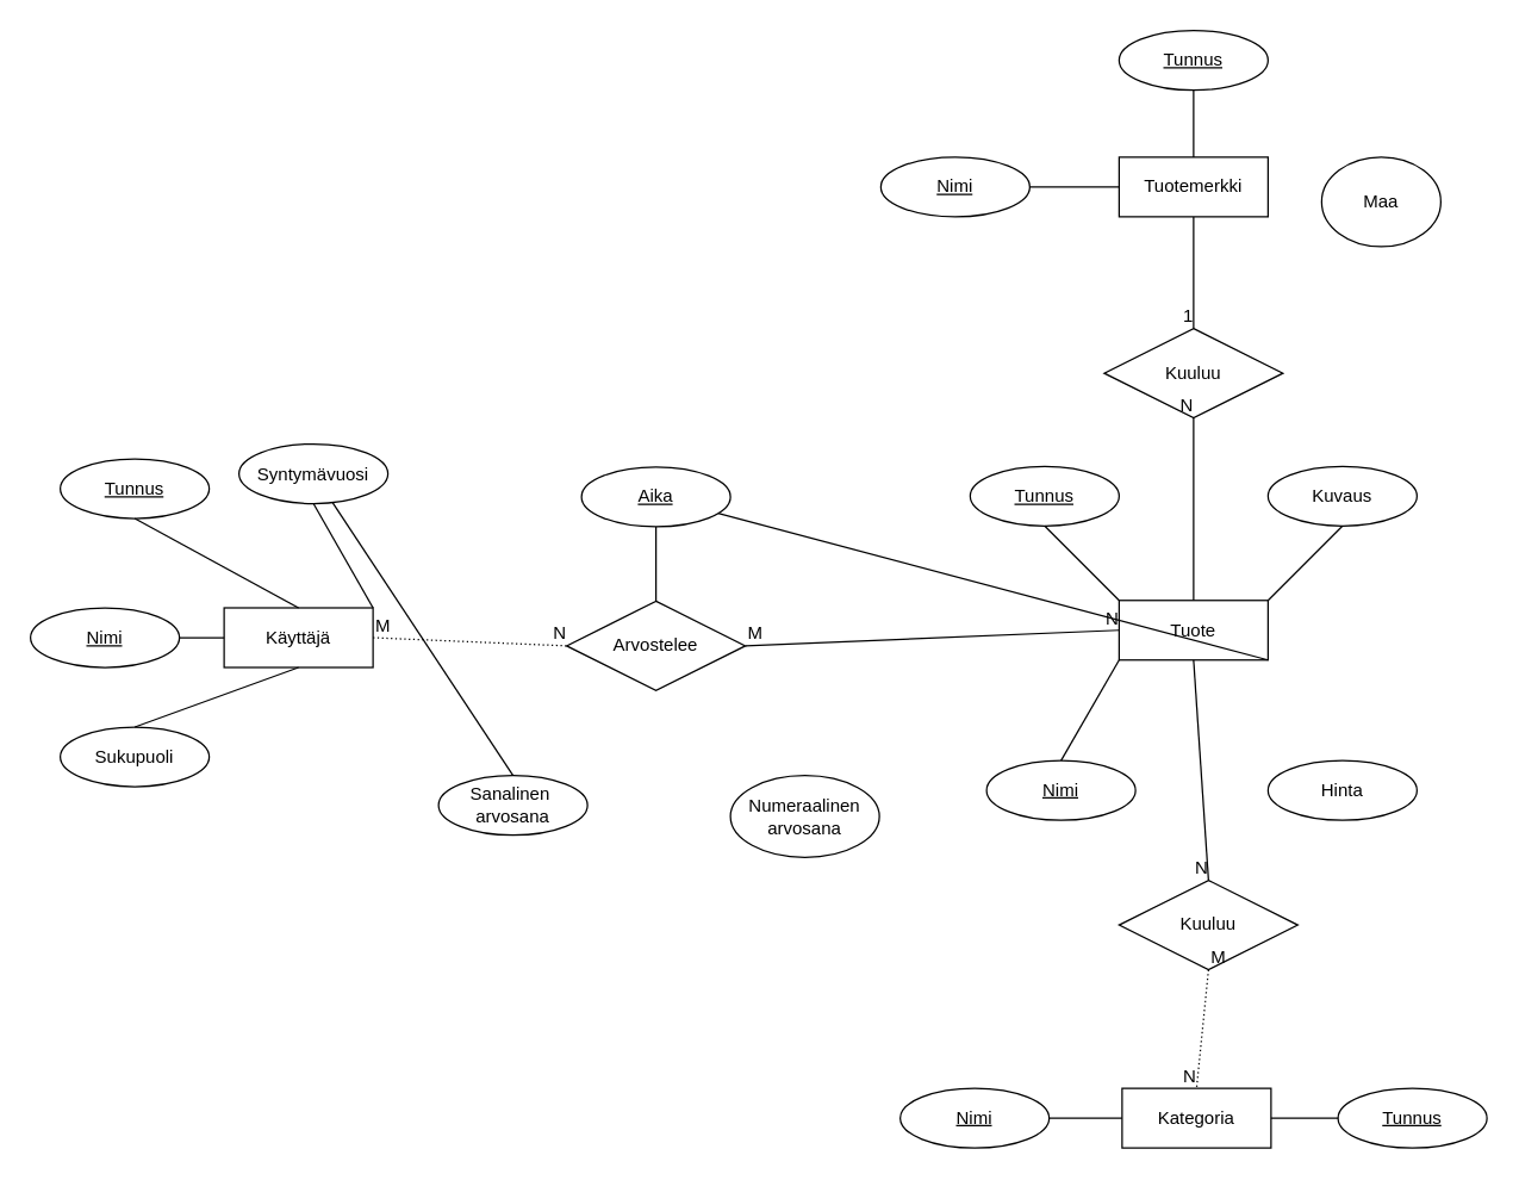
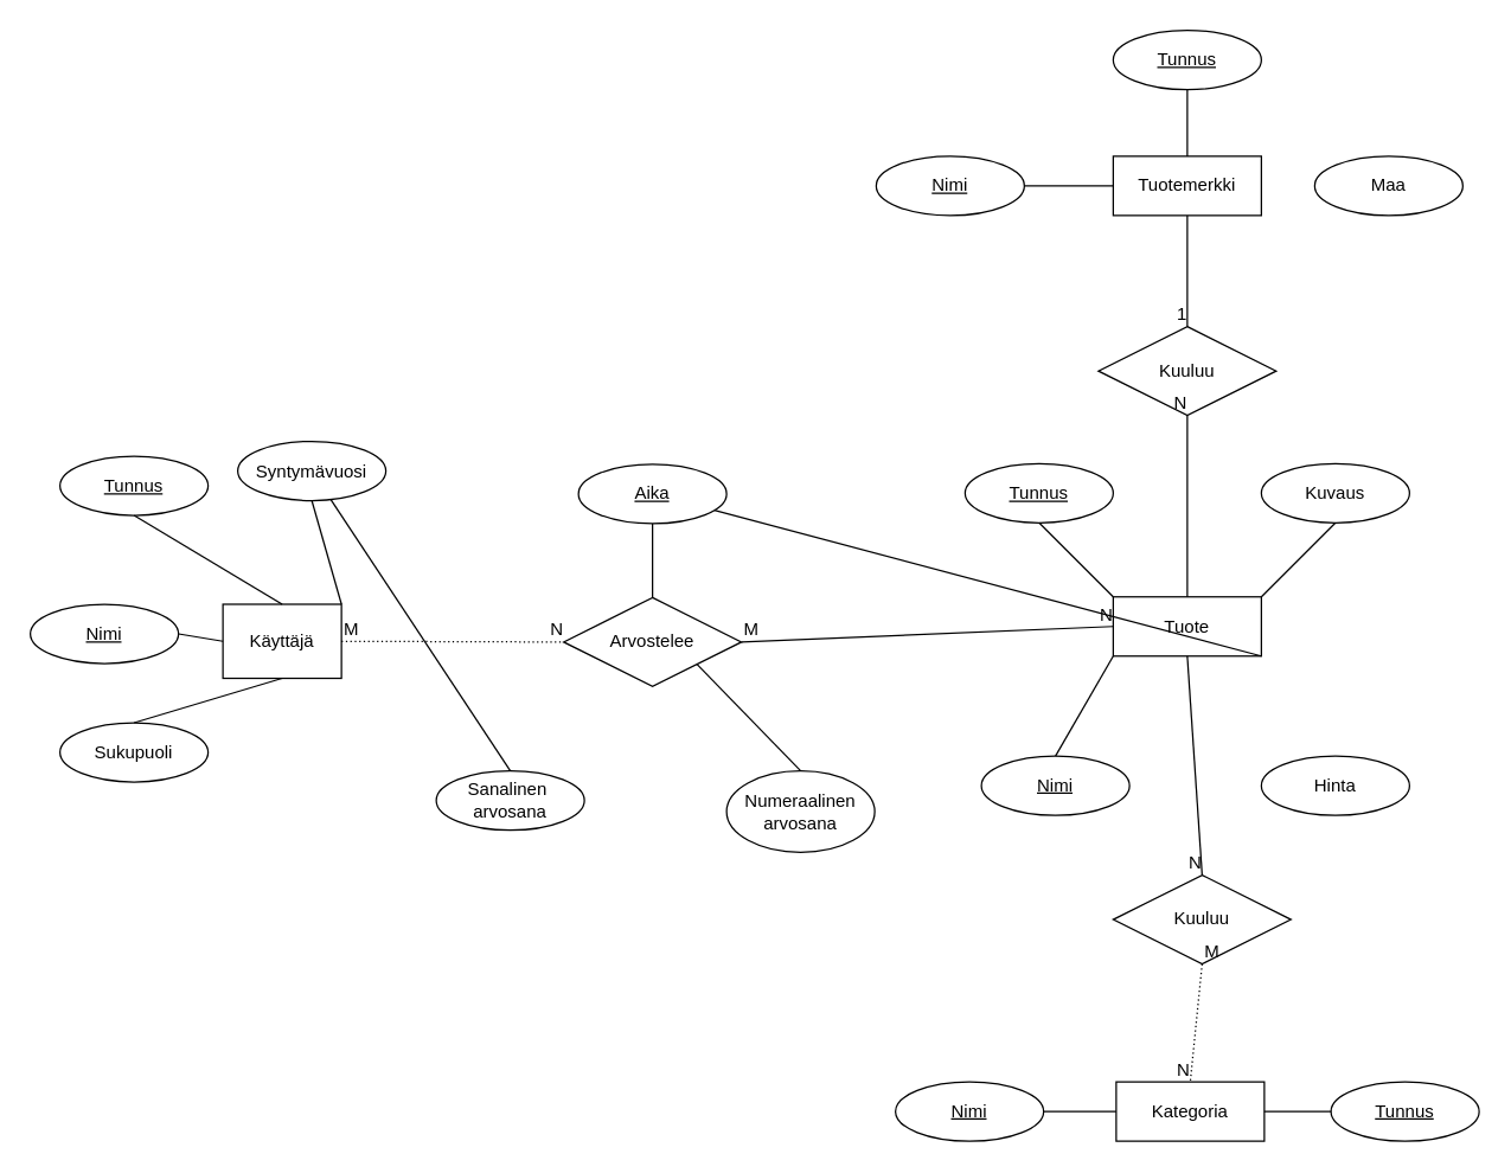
- <mxCell id="23" value="Maa" style="ellipse;whiteSpace=wrap;html=1;align=center;" vertex="1" parent="1"><mxGeometry x="887" y="105" width="80" height="60" as="geometry" /></mxCell>
+ <mxCell id="23" value="Maa" style="ellipse;whiteSpace=wrap;html=1;align=center;" vertex="1" parent="1"><mxGeometry x="887" y="105" width="100" height="40" as="geometry" /></mxCell>
- <mxCell id="2" value="Käyttäjä" style="whiteSpace=wrap;html=1;align=center;" vertex="1" parent="1"><mxGeometry x="150" y="407.5" width="100" height="40" as="geometry" /></mxCell>
+ <mxCell id="2" value="Käyttäjä" style="whiteSpace=wrap;html=1;align=center;" vertex="1" parent="1"><mxGeometry x="150" y="407.5" width="80" height="50" as="geometry" /></mxCell>
+ <mxCell id="48" value="" style="endArrow=none;html=1;rounded=0;exitX=1;exitY=1;exitDx=0;exitDy=0;entryX=0.5;entryY=0;entryDx=0;entryDy=0;" edge="1" parent="1" source="43" target="46"><mxGeometry relative="1" as="geometry"><mxPoint x="340" y="660" as="sourcePoint" /><mxPoint x="500" y="660" as="targetPoint" /></mxGeometry></mxCell>
